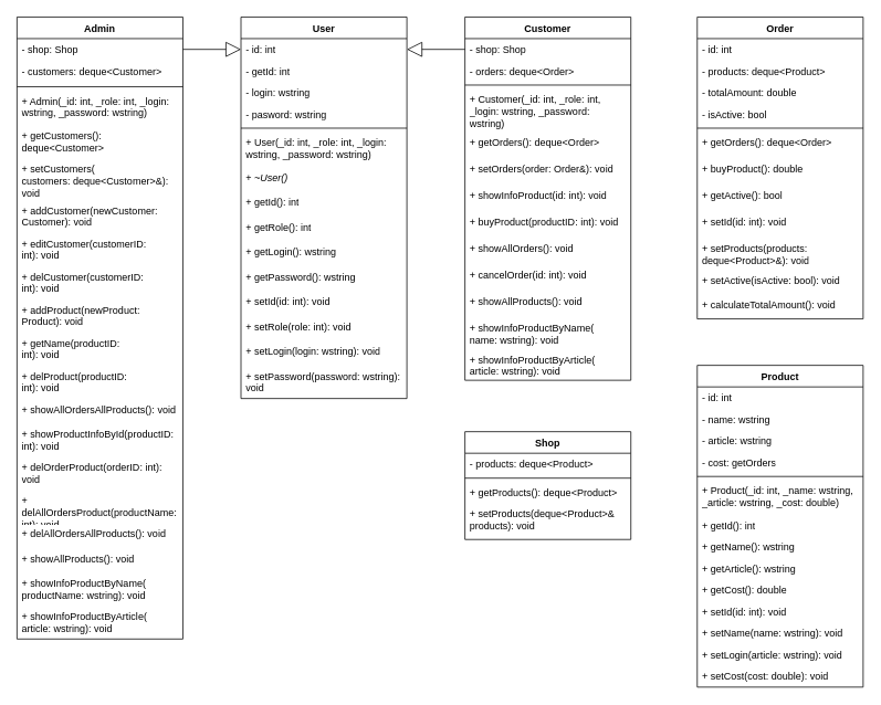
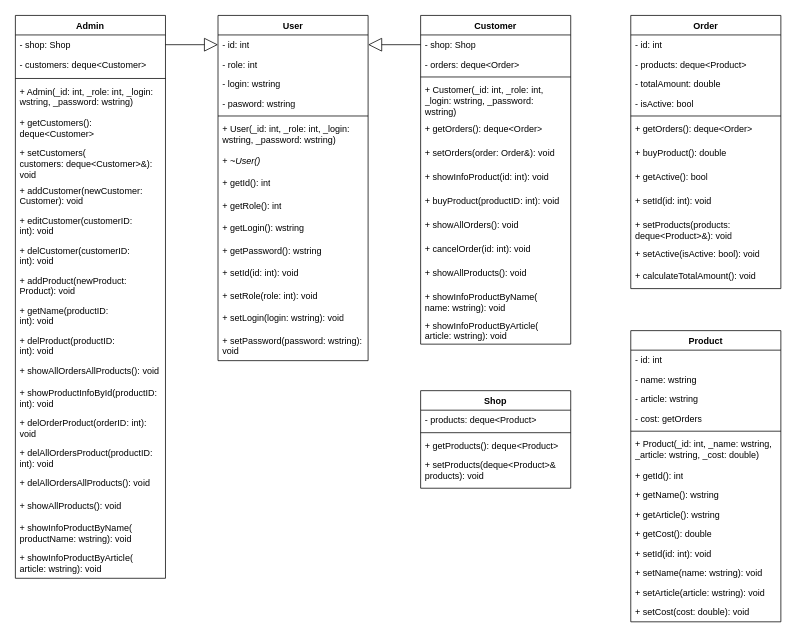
- <mxCell id="72" value="- getId: int" style="text;strokeColor=none;fillColor=none;align=left;verticalAlign=top;spacingLeft=4;spacingRight=4;overflow=hidden;rotatable=0;points=[[0,0.5],[1,0.5]];portConstraint=eastwest;whiteSpace=wrap;html=1;" vertex="1" parent="70"><mxGeometry y="52" width="200" height="26" as="geometry" /></mxCell>
+ <mxCell id="72" value="- role: int" style="text;strokeColor=none;fillColor=none;align=left;verticalAlign=top;spacingLeft=4;spacingRight=4;overflow=hidden;rotatable=0;points=[[0,0.5],[1,0.5]];portConstraint=eastwest;whiteSpace=wrap;html=1;" vertex="1" parent="70"><mxGeometry y="52" width="200" height="26" as="geometry" /></mxCell>
- <mxCell id="18" value="+ delAllOrdersProduct(productName: int): void" style="text;strokeColor=none;fillColor=none;align=left;verticalAlign=top;spacingLeft=4;spacingRight=4;overflow=hidden;rotatable=0;points=[[0,0.5],[1,0.5]];portConstraint=eastwest;whiteSpace=wrap;html=1;" vertex="1" parent="2"><mxGeometry y="570" width="200" height="40" as="geometry" /></mxCell>
+ <mxCell id="18" value="+ delAllOrdersProduct(productID: int): void" style="text;strokeColor=none;fillColor=none;align=left;verticalAlign=top;spacingLeft=4;spacingRight=4;overflow=hidden;rotatable=0;points=[[0,0.5],[1,0.5]];portConstraint=eastwest;whiteSpace=wrap;html=1;" vertex="1" parent="2"><mxGeometry y="570" width="200" height="40" as="geometry" /></mxCell>
- <mxCell id="63" value="+ setLogin(article: wstring): void" style="text;strokeColor=none;fillColor=none;align=left;verticalAlign=top;spacingLeft=4;spacingRight=4;overflow=hidden;rotatable=0;points=[[0,0.5],[1,0.5]];portConstraint=eastwest;whiteSpace=wrap;html=1;" vertex="1" parent="50"><mxGeometry y="336" width="200" height="26" as="geometry" /></mxCell>
+ <mxCell id="63" value="+ setArticle(article: wstring): void" style="text;strokeColor=none;fillColor=none;align=left;verticalAlign=top;spacingLeft=4;spacingRight=4;overflow=hidden;rotatable=0;points=[[0,0.5],[1,0.5]];portConstraint=eastwest;whiteSpace=wrap;html=1;" vertex="1" parent="50"><mxGeometry y="336" width="200" height="26" as="geometry" /></mxCell>
